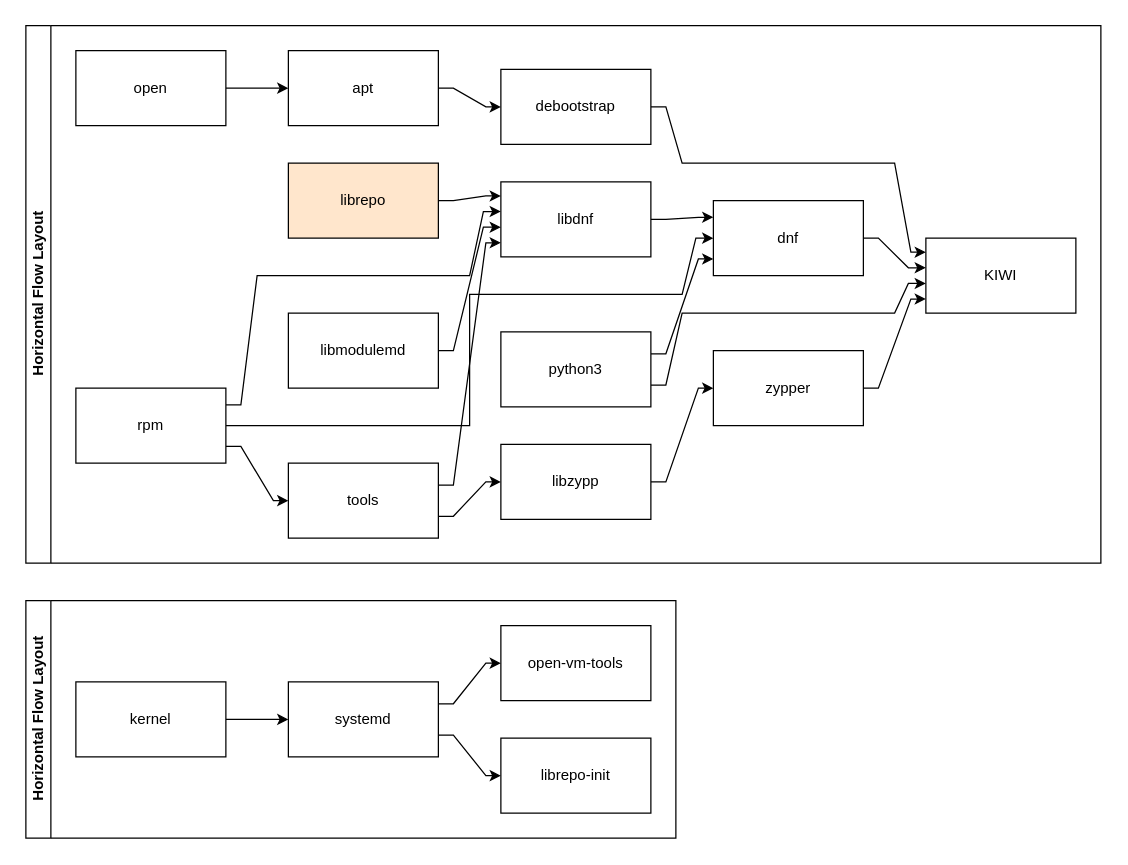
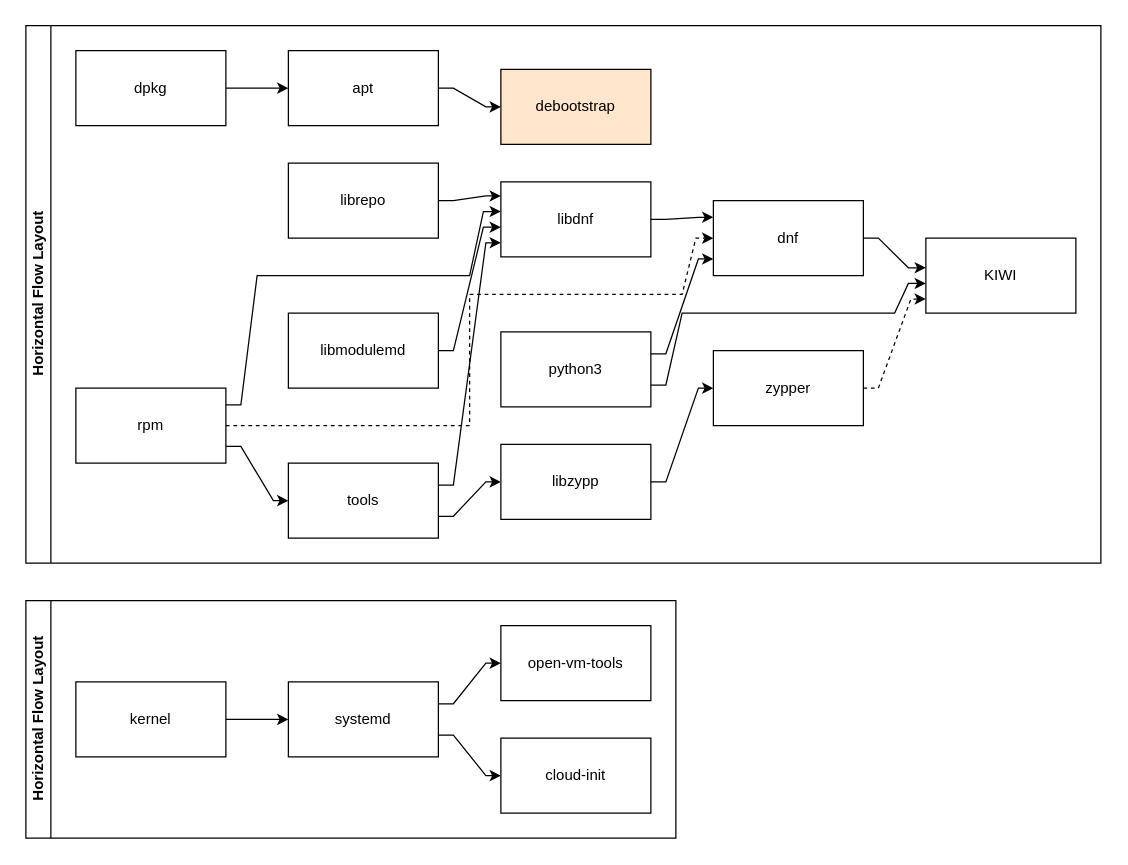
- <mxCell id="10" value="open" style="rounded=0;whiteSpace=wrap;html=1;" vertex="1" parent="2"><mxGeometry x="40" y="20" width="120" height="60" as="geometry" /></mxCell>
+ <mxCell id="10" value="dpkg" style="rounded=0;whiteSpace=wrap;html=1;" vertex="1" parent="2"><mxGeometry x="40" y="20" width="120" height="60" as="geometry" /></mxCell>
- <mxCell id="12" value="debootstrap" style="rounded=0;whiteSpace=wrap;html=1;" vertex="1" parent="2"><mxGeometry x="380" y="35" width="120" height="60" as="geometry" /></mxCell>
+ <mxCell id="12" value="debootstrap" style="rounded=0;whiteSpace=wrap;html=1;fillColor=#ffe6cc;" vertex="1" parent="2"><mxGeometry x="380" y="35" width="120" height="60" as="geometry" /></mxCell>
- <mxCell id="11" style="edgeStyle=orthogonalEdgeStyle;rounded=0;orthogonalLoop=1;jettySize=auto;html=1;noEdgeStyle=1;orthogonal=1;" edge="1" parent="2" source="12" target="3"><mxGeometry relative="1" as="geometry"><Array as="points"><mxPoint x="512" y="65" /><mxPoint x="525" y="110" /><mxPoint x="695" y="110" /><mxPoint x="708" y="181.25" /></Array></mxGeometry></mxCell>
- <mxCell id="15" value="librepo" style="rounded=0;whiteSpace=wrap;html=1;fillColor=#ffe6cc;" vertex="1" parent="2"><mxGeometry x="210" y="110" width="120" height="60" as="geometry" /></mxCell>
+ <mxCell id="15" value="librepo" style="rounded=0;whiteSpace=wrap;html=1;" vertex="1" parent="2"><mxGeometry x="210" y="110" width="120" height="60" as="geometry" /></mxCell>
- <mxCell id="24" style="edgeStyle=orthogonalEdgeStyle;rounded=0;orthogonalLoop=1;jettySize=auto;html=1;noEdgeStyle=1;orthogonal=1;" edge="1" parent="2" source="26" target="5"><mxGeometry relative="1" as="geometry"><mxPoint x="-290" y="120" as="targetPoint" /><Array as="points"><mxPoint x="174" y="320" /><mxPoint x="185" y="320" /><mxPoint x="355" y="320" /><mxPoint x="355" y="215" /><mxPoint x="525" y="215" /><mxPoint x="536" y="170" /></Array></mxGeometry></mxCell>
+ <mxCell id="24" style="edgeStyle=orthogonalEdgeStyle;rounded=0;orthogonalLoop=1;jettySize=auto;html=1;noEdgeStyle=1;orthogonal=1;dashed=1;" edge="1" parent="2" source="26" target="5"><mxGeometry relative="1" as="geometry"><mxPoint x="-290" y="120" as="targetPoint" /><Array as="points"><mxPoint x="174" y="320" /><mxPoint x="185" y="320" /><mxPoint x="355" y="320" /><mxPoint x="355" y="215" /><mxPoint x="525" y="215" /><mxPoint x="536" y="170" /></Array></mxGeometry></mxCell>
- <mxCell id="6" style="edgeStyle=orthogonalEdgeStyle;rounded=0;orthogonalLoop=1;jettySize=auto;html=1;noEdgeStyle=1;orthogonal=1;" edge="1" parent="2" source="7" target="3"><mxGeometry relative="1" as="geometry"><Array as="points"><mxPoint x="682" y="290" /><mxPoint x="708" y="218.75" /></Array></mxGeometry></mxCell>
+ <mxCell id="6" style="edgeStyle=orthogonalEdgeStyle;rounded=0;orthogonalLoop=1;jettySize=auto;html=1;noEdgeStyle=1;orthogonal=1;dashed=1;" edge="1" parent="2" source="7" target="3"><mxGeometry relative="1" as="geometry"><Array as="points"><mxPoint x="682" y="290" /><mxPoint x="708" y="218.75" /></Array></mxGeometry></mxCell>
- <mxCell id="33" value="librepo-init" style="rounded=0;whiteSpace=wrap;html=1;" vertex="1" parent="32"><mxGeometry x="380" y="110" width="120" height="60" as="geometry" /></mxCell>
+ <mxCell id="33" value="cloud-init" style="rounded=0;whiteSpace=wrap;html=1;" vertex="1" parent="32"><mxGeometry x="380" y="110" width="120" height="60" as="geometry" /></mxCell>
